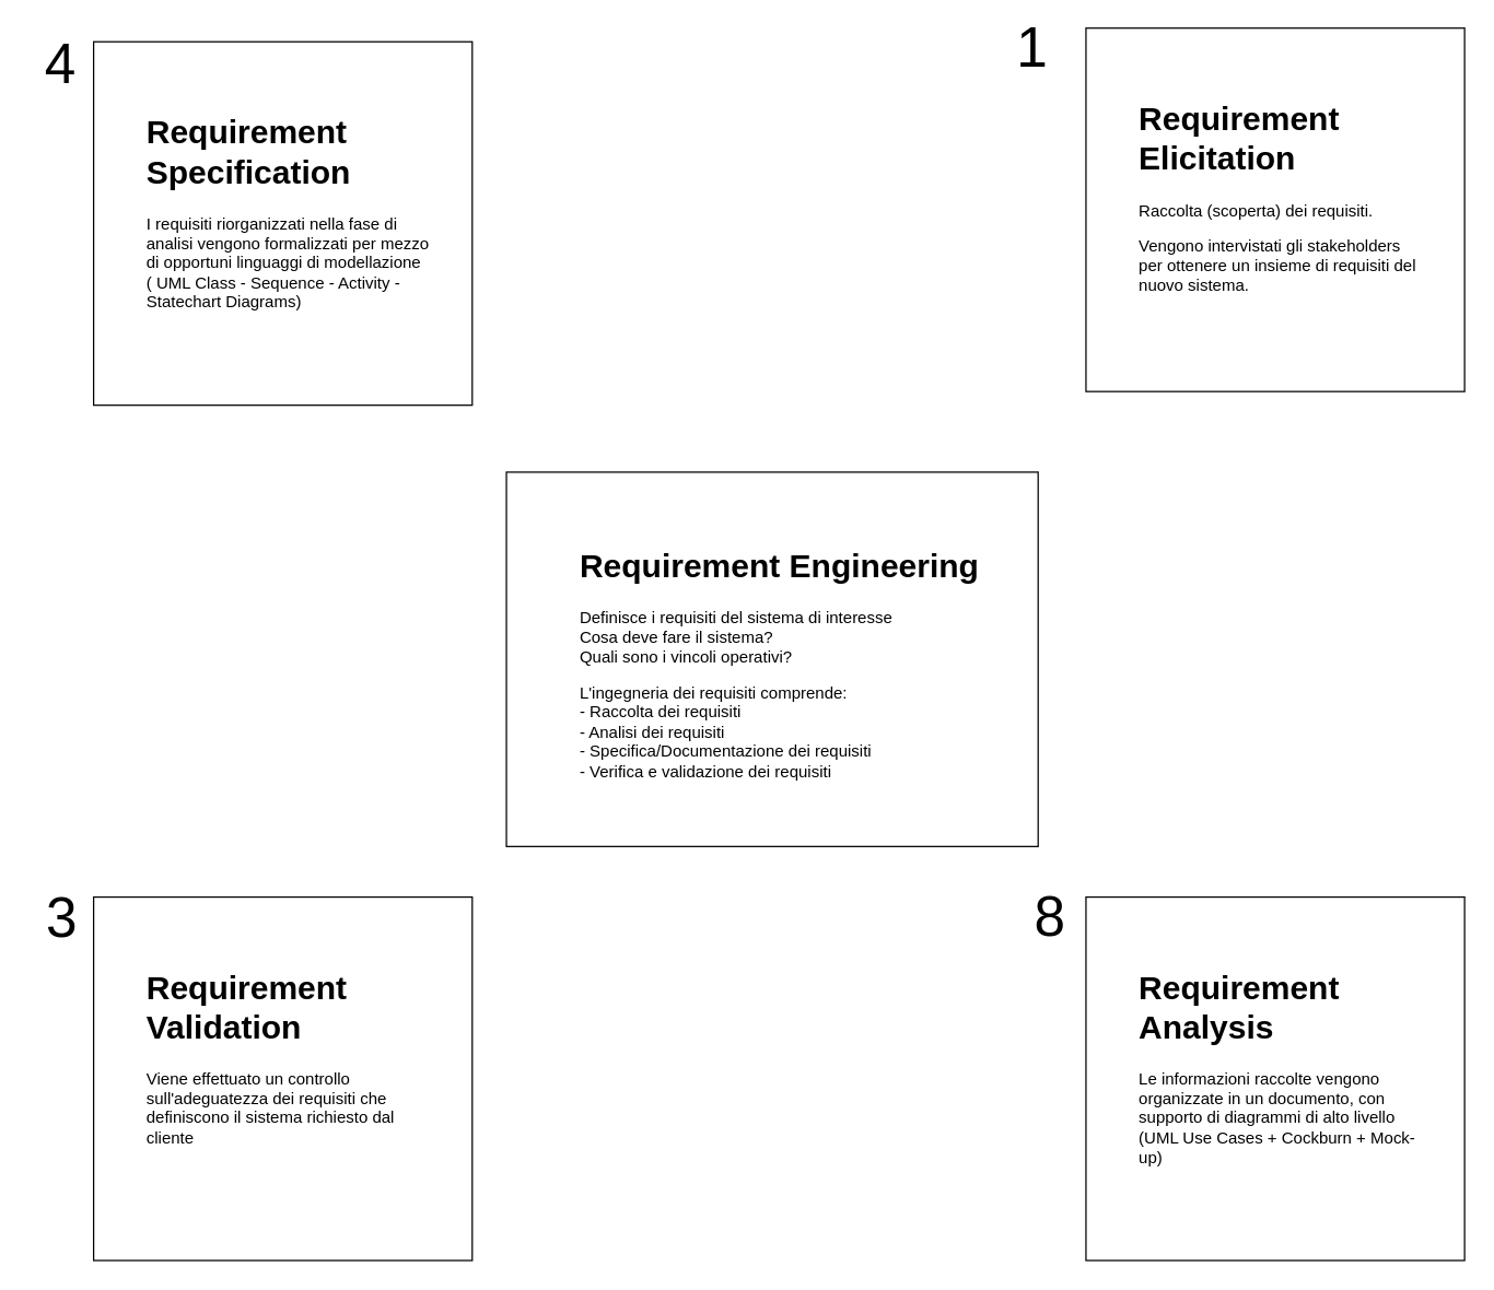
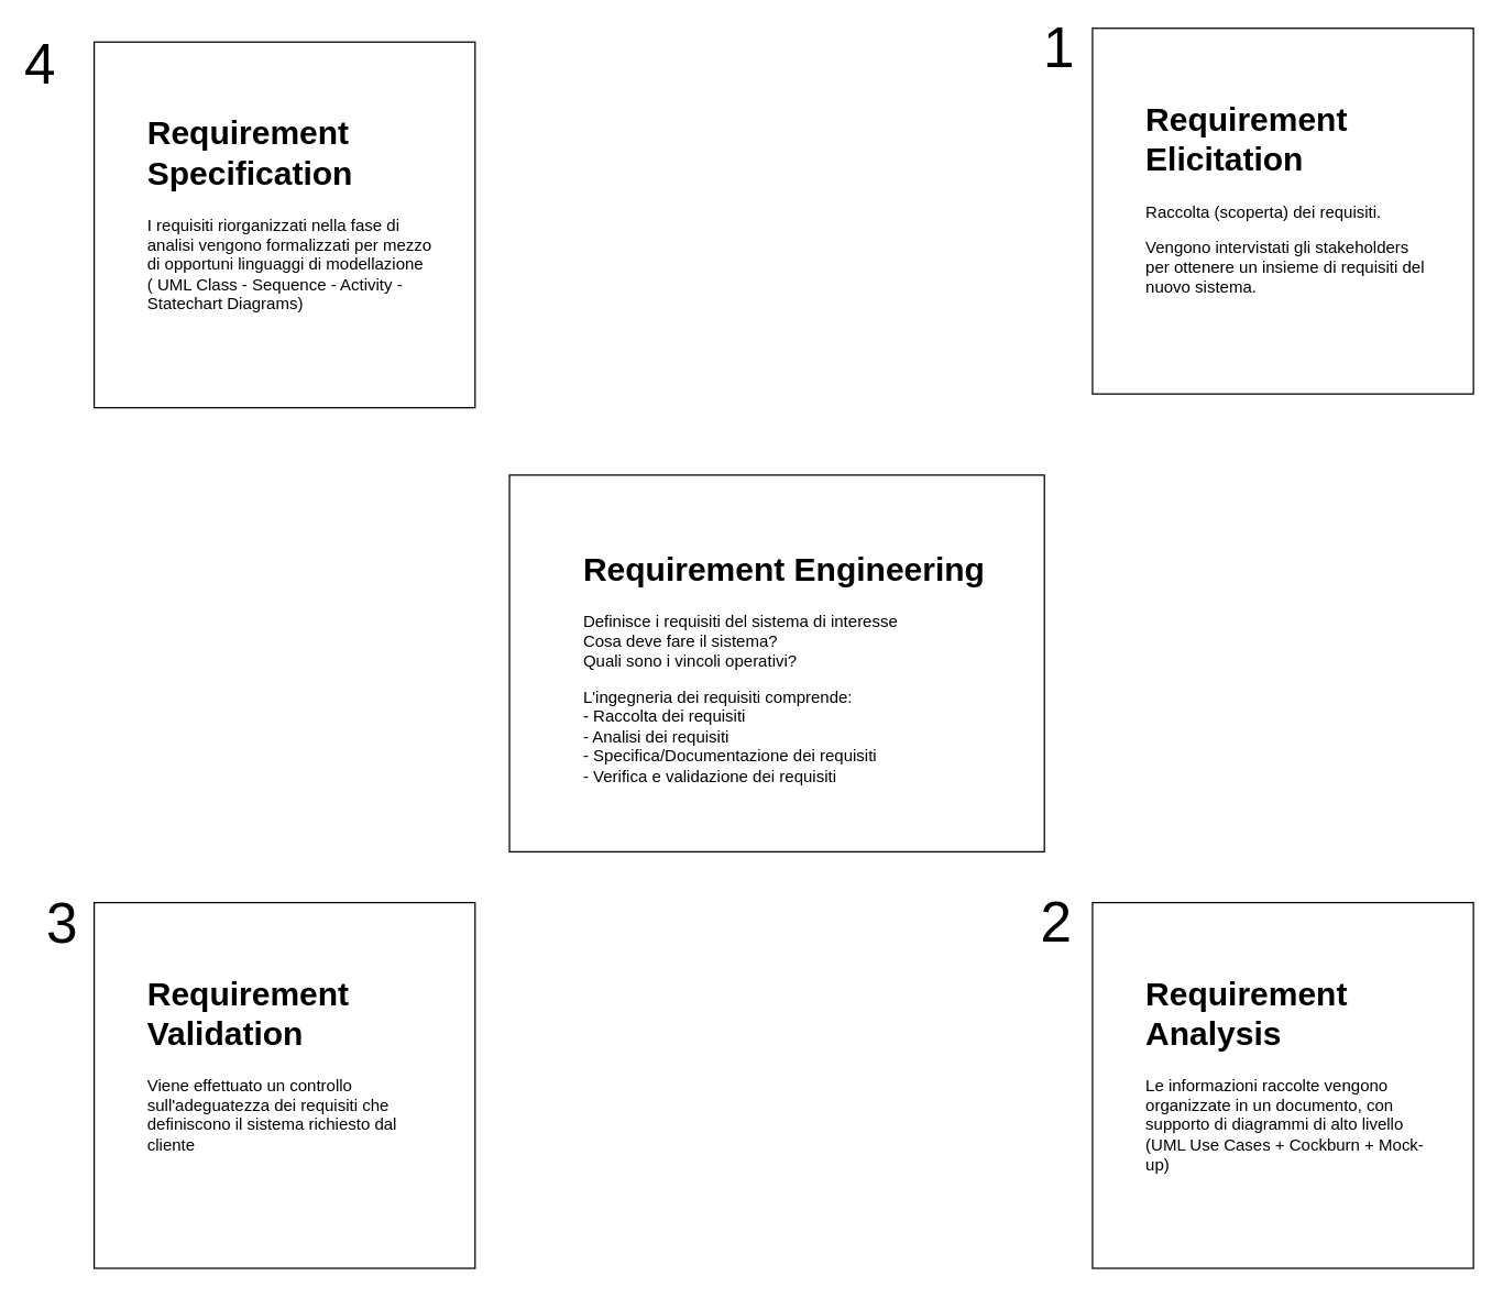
- <mxCell id="17" value="1" style="text;html=1;align=center;verticalAlign=middle;whiteSpace=wrap;rounded=0;fontSize=41;" vertex="1" parent="1"><mxGeometry x="731" y="20" width="48" height="30" as="geometry" /></mxCell>
+ <mxCell id="17" value="1" style="text;html=1;align=center;verticalAlign=middle;whiteSpace=wrap;rounded=0;fontSize=41;" vertex="1" parent="1"><mxGeometry x="746" y="20" width="48" height="30" as="geometry" /></mxCell>
- <mxCell id="20" value="4" style="text;html=1;align=center;verticalAlign=middle;whiteSpace=wrap;rounded=0;fontSize=41;" vertex="1" parent="1"><mxGeometry x="20" y="32" width="48" height="30" as="geometry" /></mxCell>
+ <mxCell id="20" value="4" style="text;html=1;align=center;verticalAlign=middle;whiteSpace=wrap;rounded=0;fontSize=41;" vertex="1" parent="1"><mxGeometry x="5" y="32" width="48" height="30" as="geometry" /></mxCell>
- <mxCell id="18" value="8" style="text;html=1;align=center;verticalAlign=middle;whiteSpace=wrap;rounded=0;fontSize=41;" vertex="1" parent="1"><mxGeometry x="744" y="656" width="48" height="30" as="geometry" /></mxCell>
+ <mxCell id="18" value="2" style="text;html=1;align=center;verticalAlign=middle;whiteSpace=wrap;rounded=0;fontSize=41;" vertex="1" parent="1"><mxGeometry x="744" y="656" width="48" height="30" as="geometry" /></mxCell>
